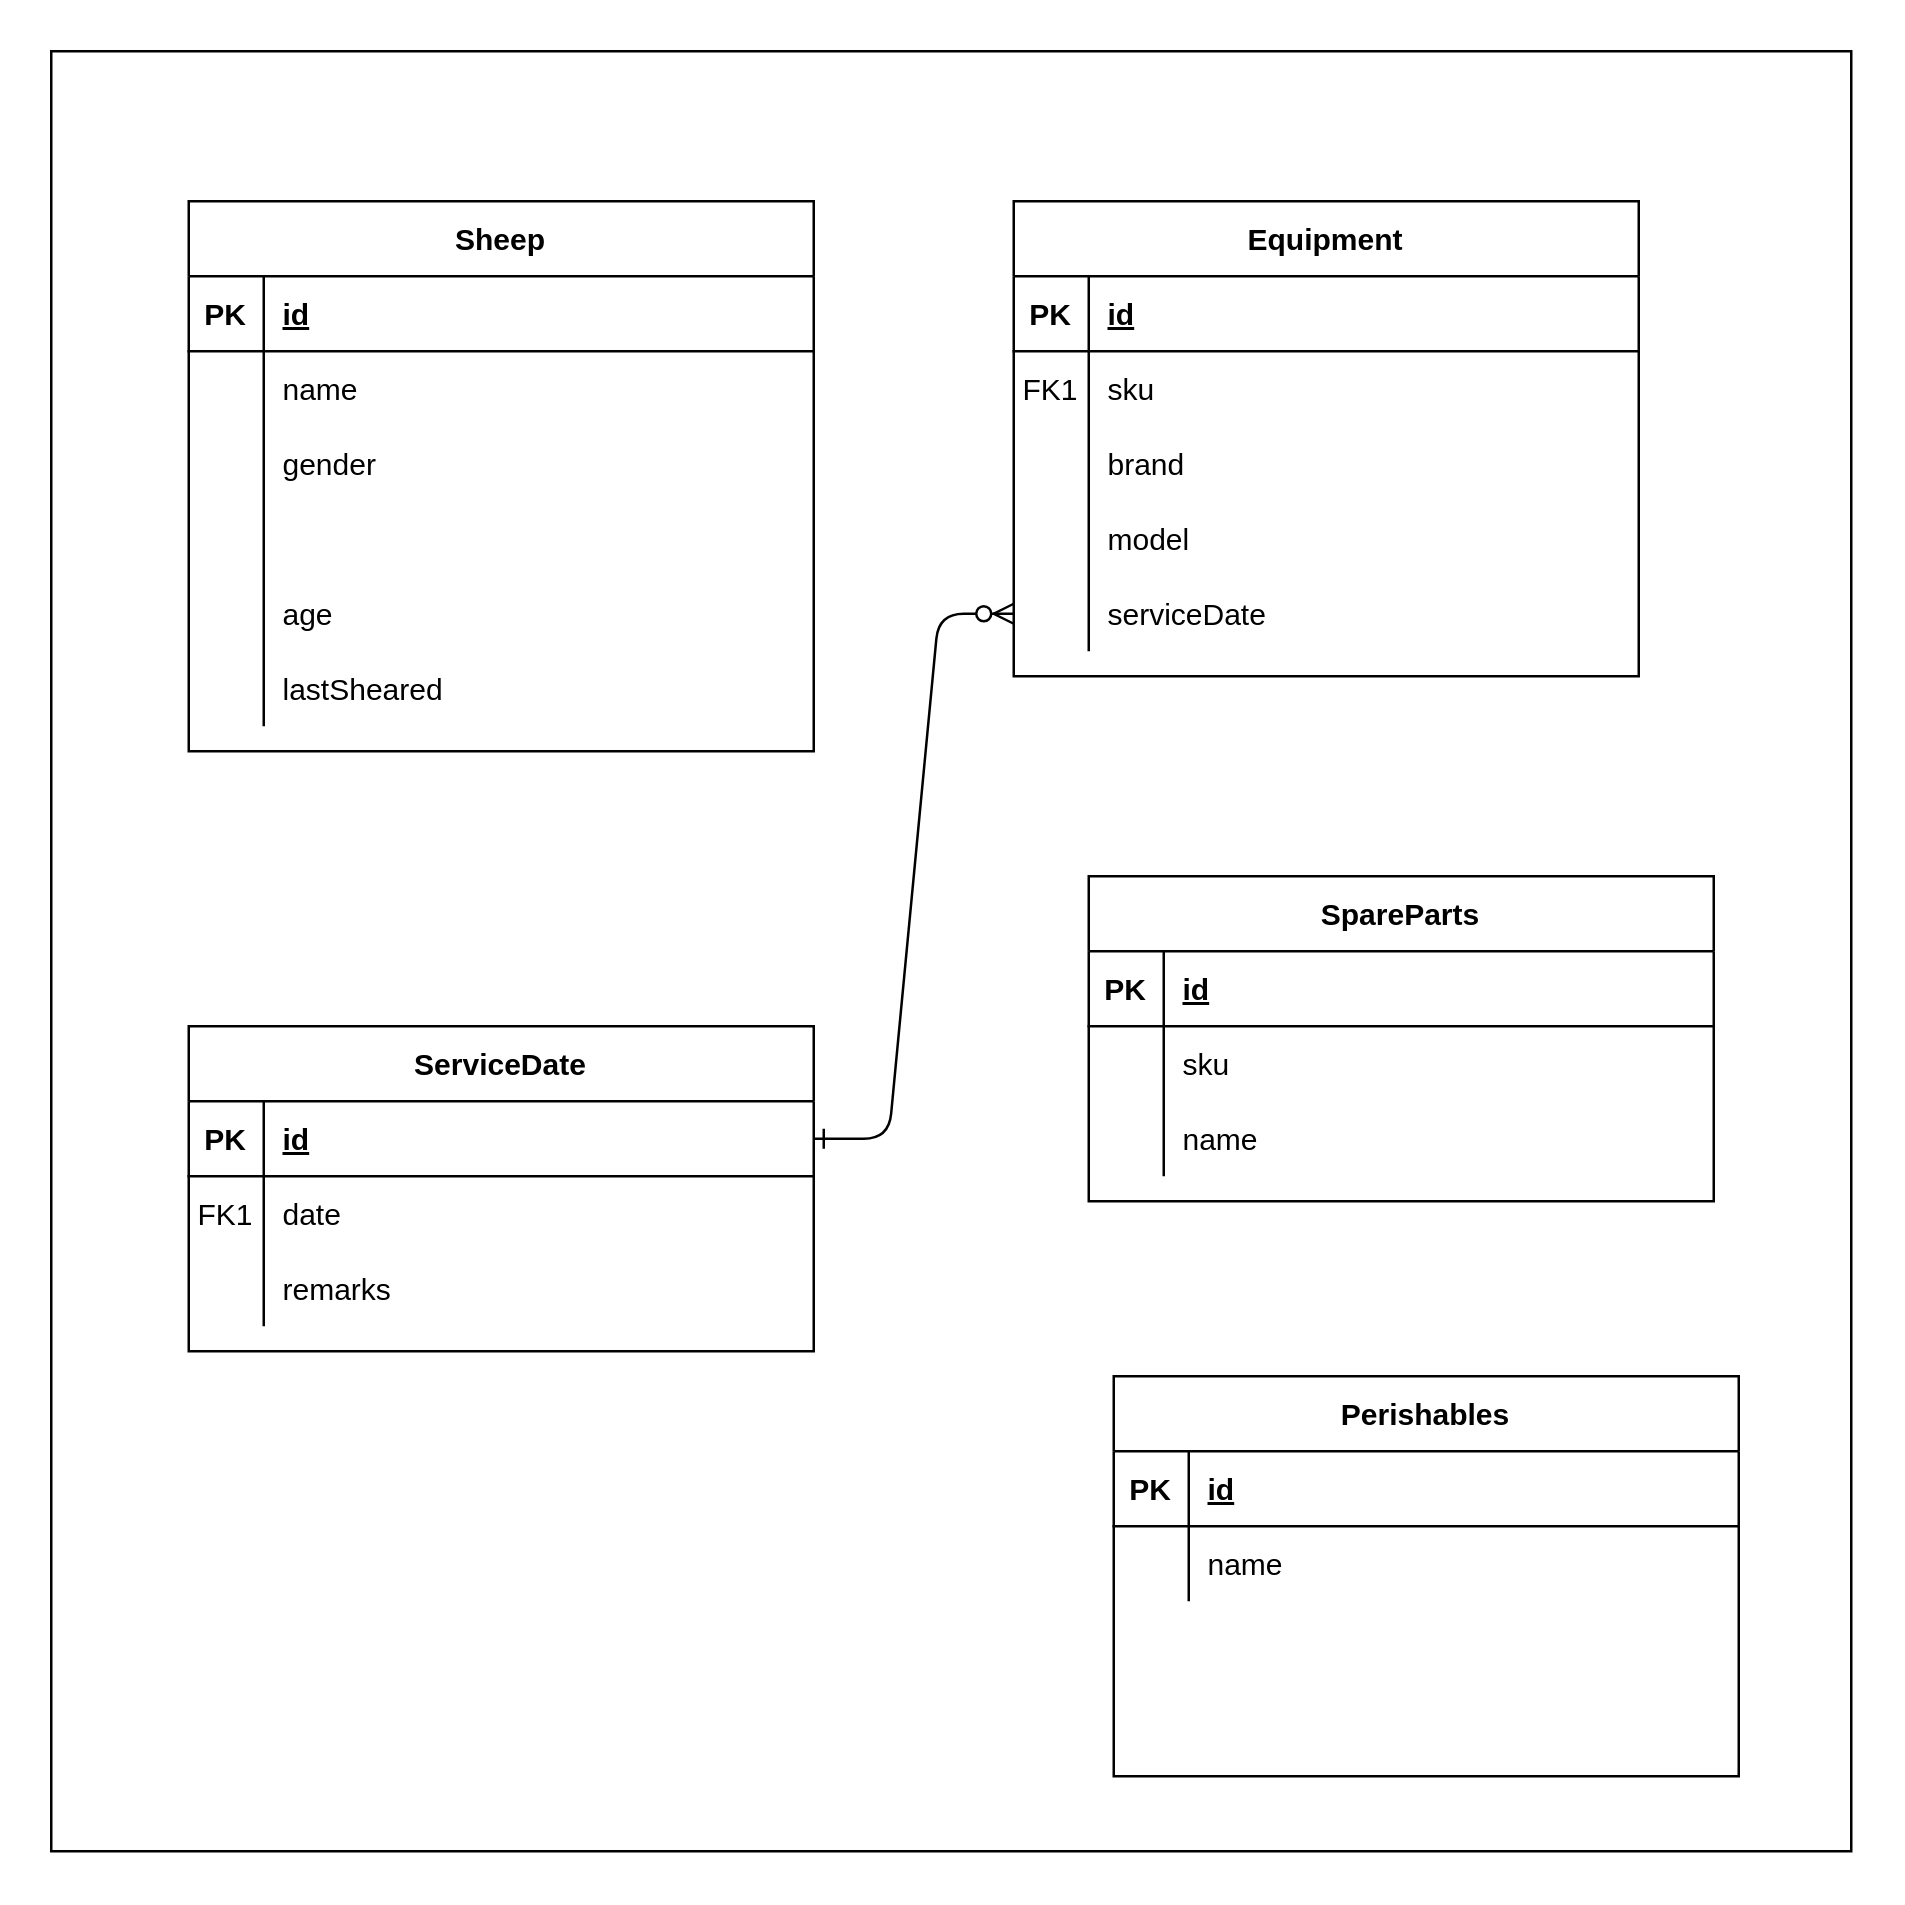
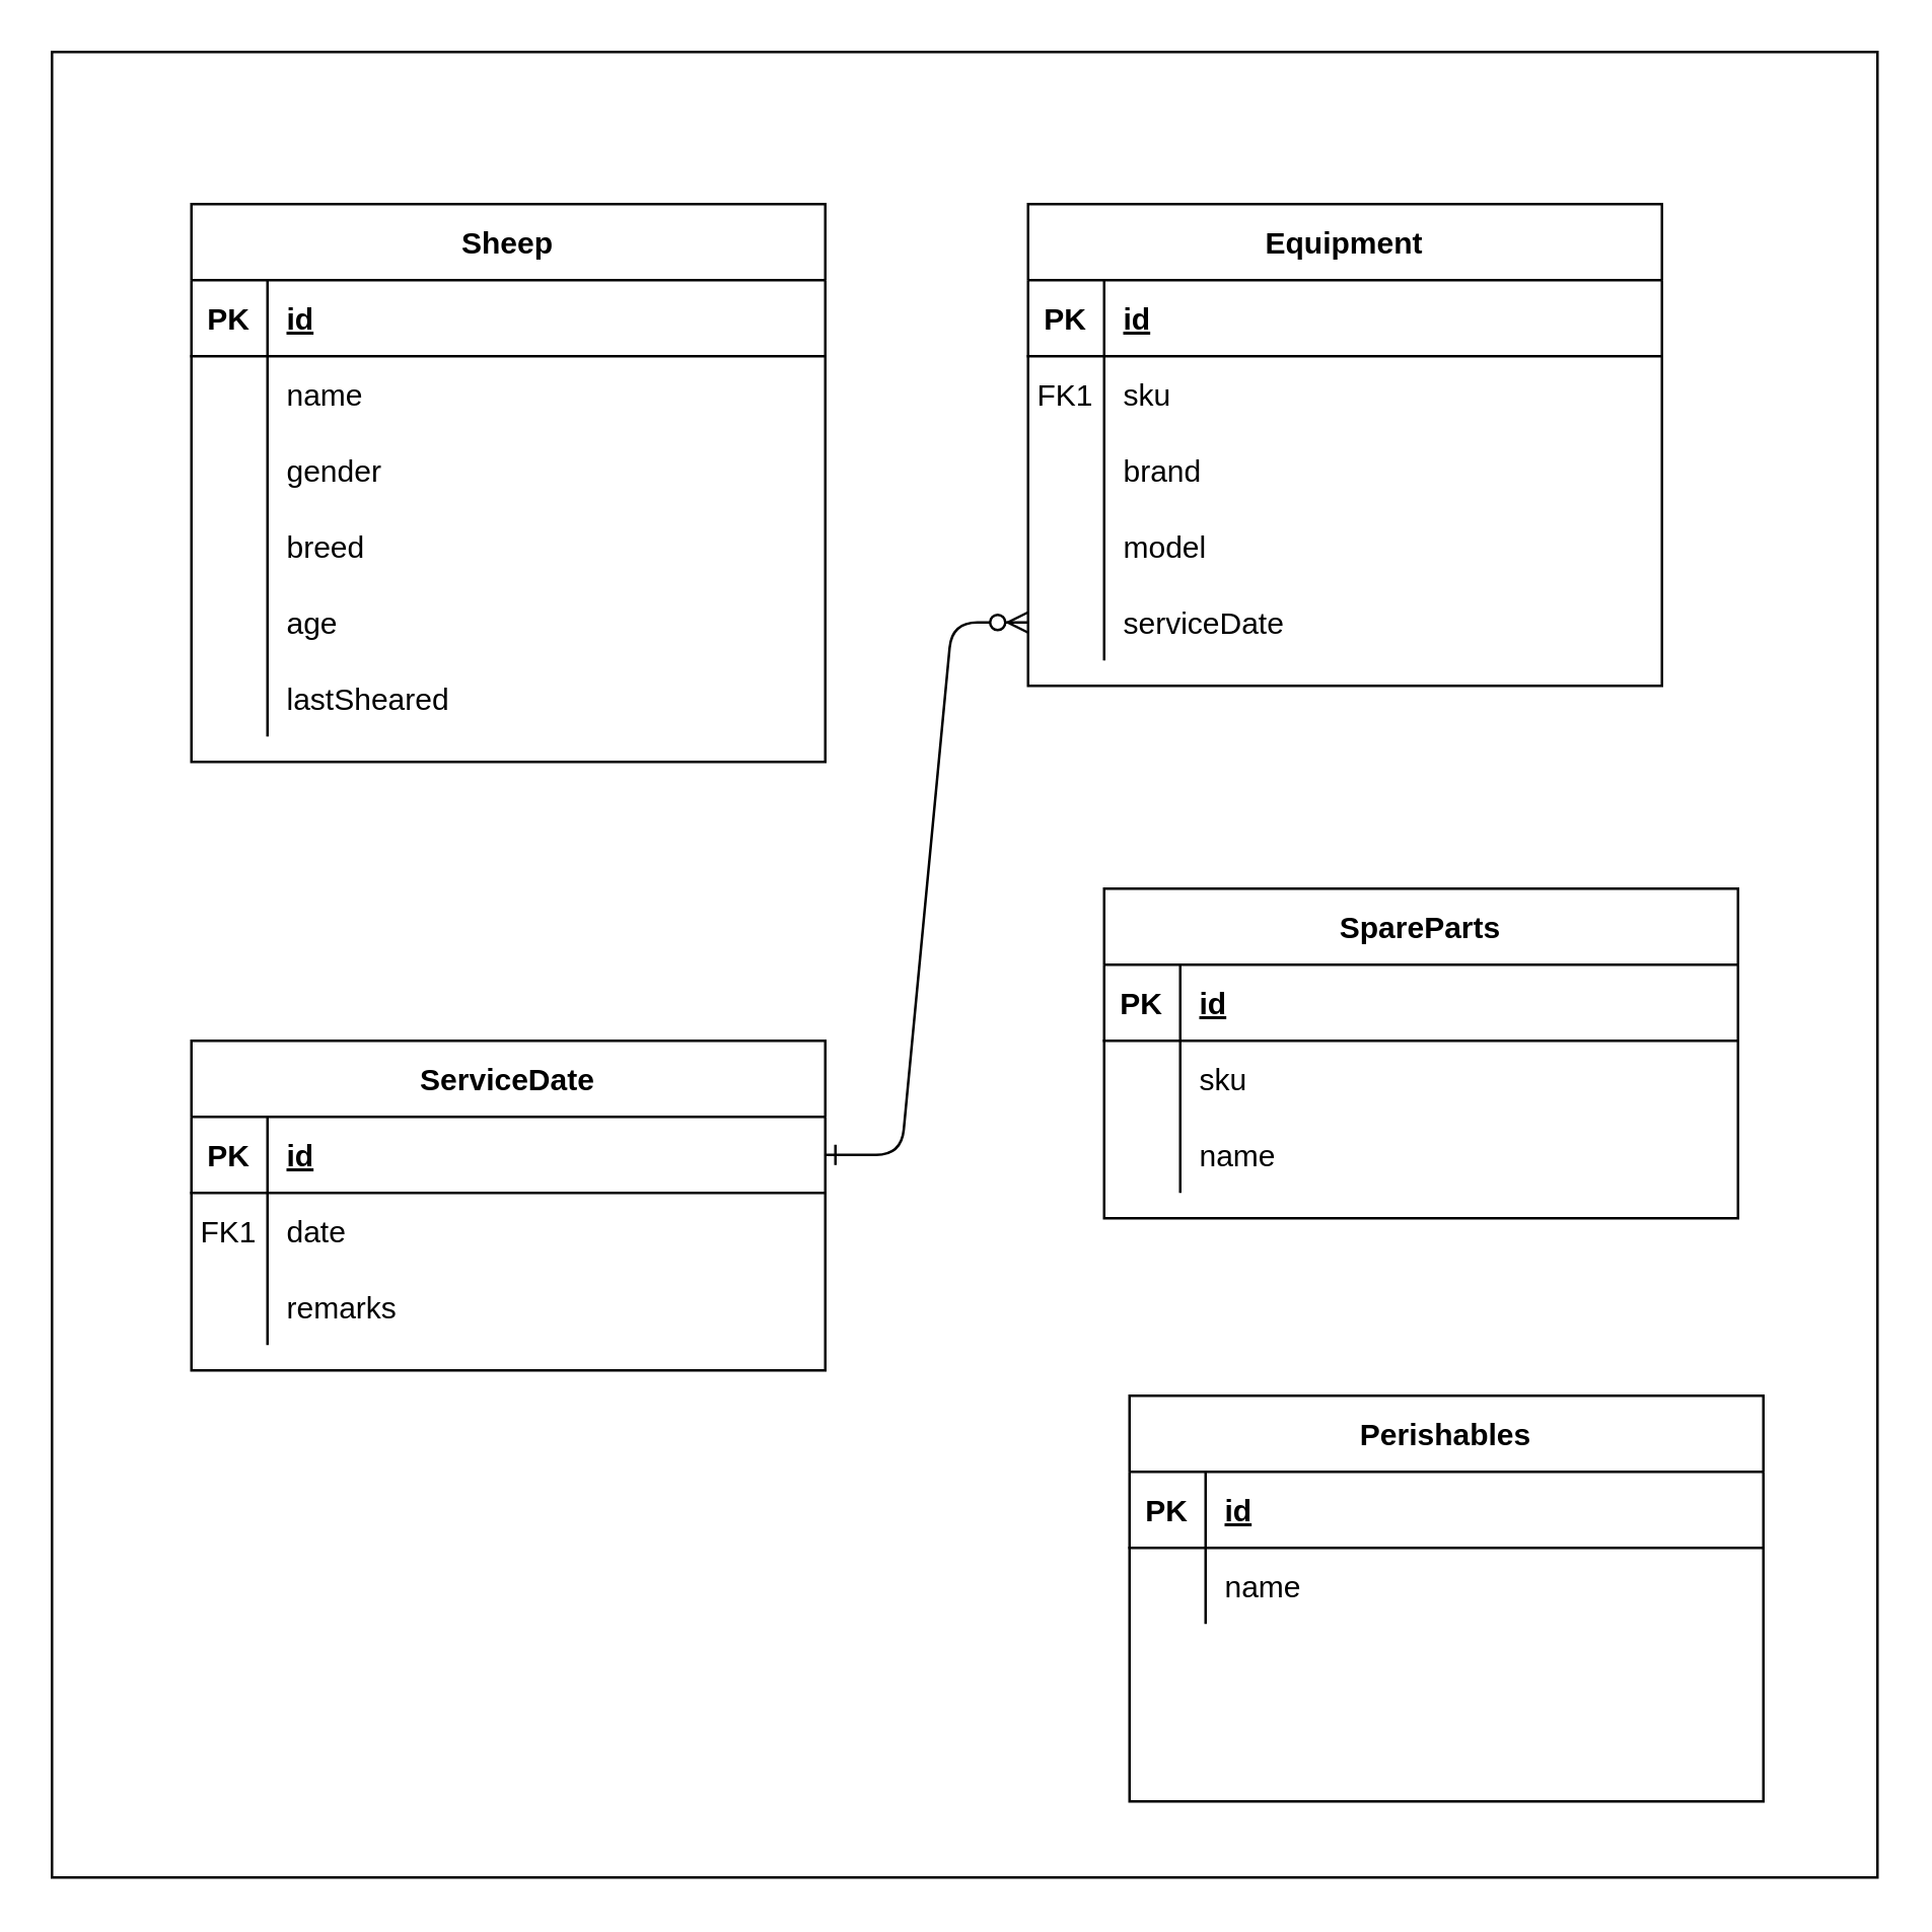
+ <mxCell id="41" value="breed" style="shape=partialRectangle;overflow=hidden;connectable=0;fillColor=none;top=0;left=0;bottom=0;right=0;align=left;spacingLeft=6;" vertex="1" parent="39"><mxGeometry x="30" width="220" height="30" as="geometry" /></mxCell>
